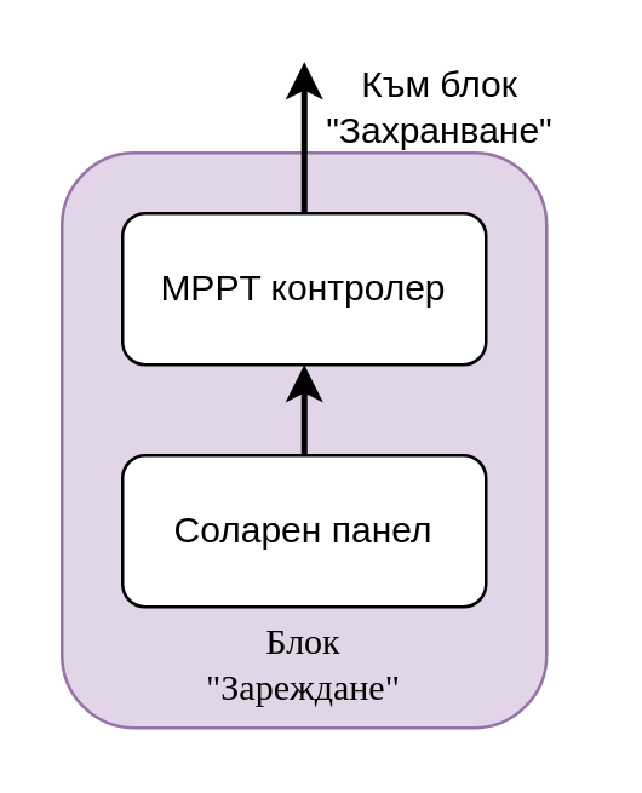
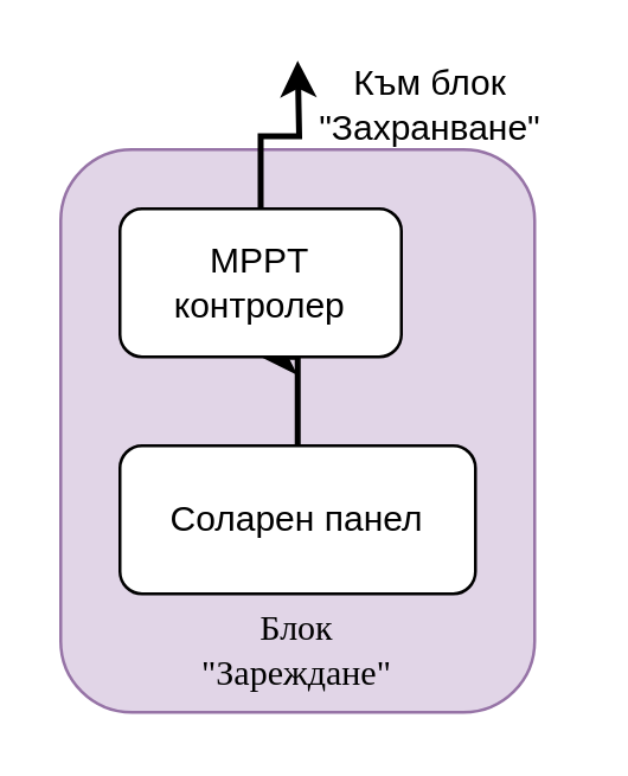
- <mxCell id="6" value="MPPT контролер" style="rounded=1;whiteSpace=wrap;html=1;" vertex="1" parent="1"><mxGeometry x="40" y="70" width="120" height="50" as="geometry" /></mxCell>
+ <mxCell id="6" value="MPPT контролер" style="rounded=1;whiteSpace=wrap;html=1;" vertex="1" parent="1"><mxGeometry x="40" y="70" width="95" height="50" as="geometry" /></mxCell>
